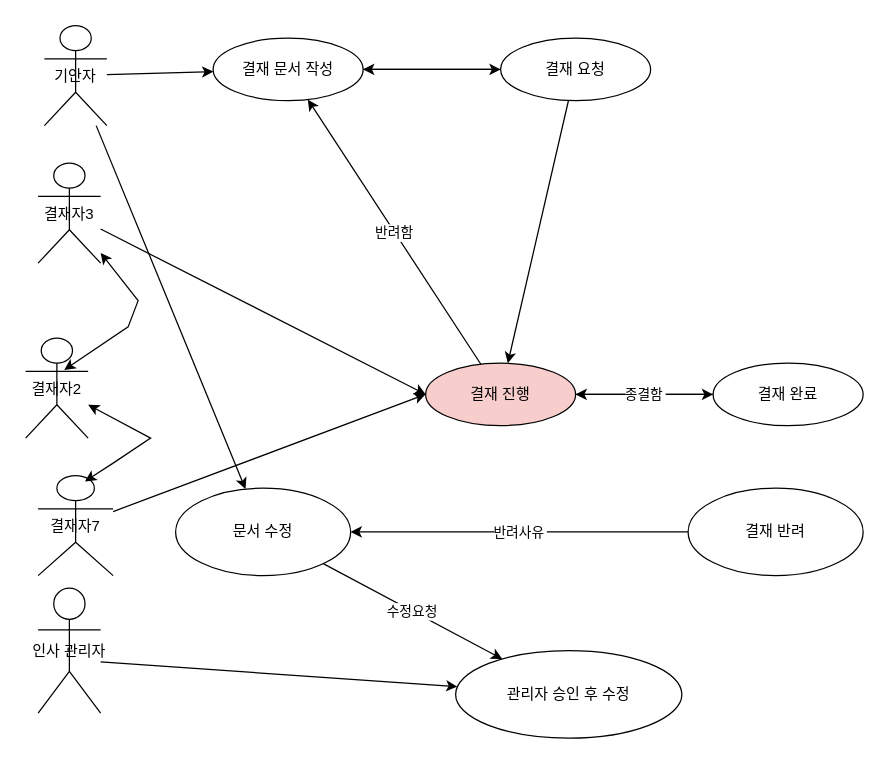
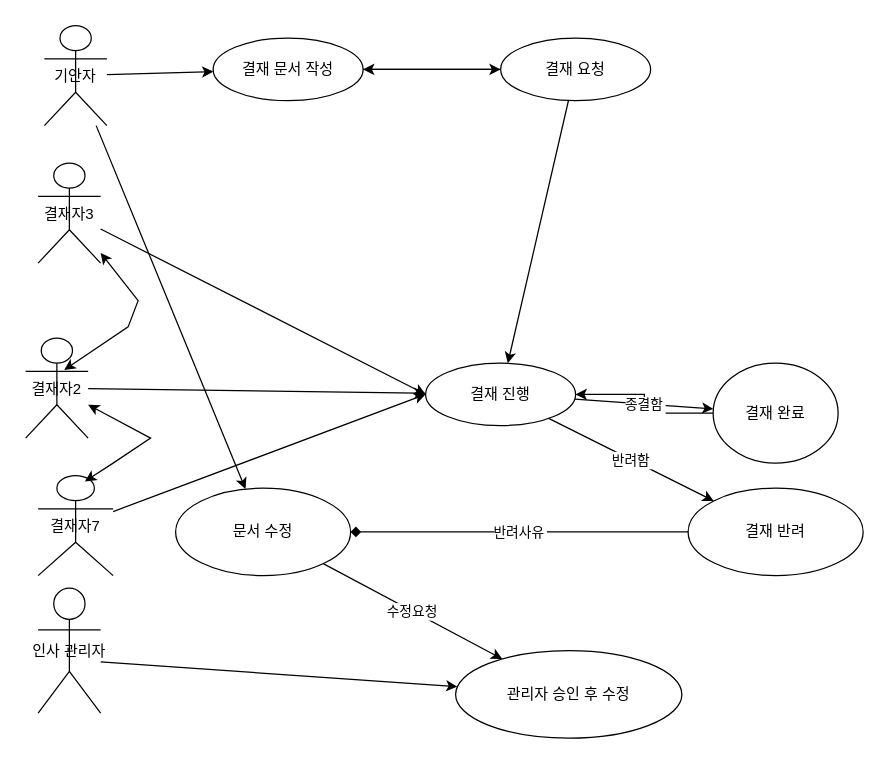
- <mxCell id="17" value="반려함" style="align=center;" parent="1" source="10" target="5" edge="1"><mxGeometry relative="1" as="geometry" /></mxCell>
+ <mxCell id="17" value="반려함" style="align=center;" parent="1" source="10" target="16" edge="1"><mxGeometry relative="1" as="geometry" /></mxCell>
+ <mxCell id="12" parent="1" source="3" target="10" edge="1"><mxGeometry relative="1" as="geometry" /></mxCell>
- <mxCell id="10" value="결재 진행" style="ellipse;whiteSpace=wrap;html=1;fillColor=#f8cecc;" parent="1" vertex="1"><mxGeometry x="340" y="290" width="120" height="50" as="geometry" /></mxCell>
+ <mxCell id="10" value="결재 진행" style="ellipse;whiteSpace=wrap;html=1;" parent="1" vertex="1"><mxGeometry x="340" y="290" width="120" height="50" as="geometry" /></mxCell>
- <mxCell id="14" value="결재 완료" style="ellipse;whiteSpace=wrap;html=1;" parent="1" vertex="1"><mxGeometry x="570" y="290" width="120" height="50" as="geometry" /></mxCell>
+ <mxCell id="14" value="결재 완료" style="ellipse;whiteSpace=wrap;html=1;" parent="1" vertex="1"><mxGeometry x="570" y="290" width="100" height="80" as="geometry" /></mxCell>
- <mxCell id="20" value="반려사유" parent="1" source="16" target="18" edge="1"><mxGeometry relative="1" as="geometry" /></mxCell>
+ <mxCell id="20" value="반려사유" parent="1" source="16" target="18" edge="1" style="endArrow=diamond;"><mxGeometry relative="1" as="geometry" /></mxCell>
